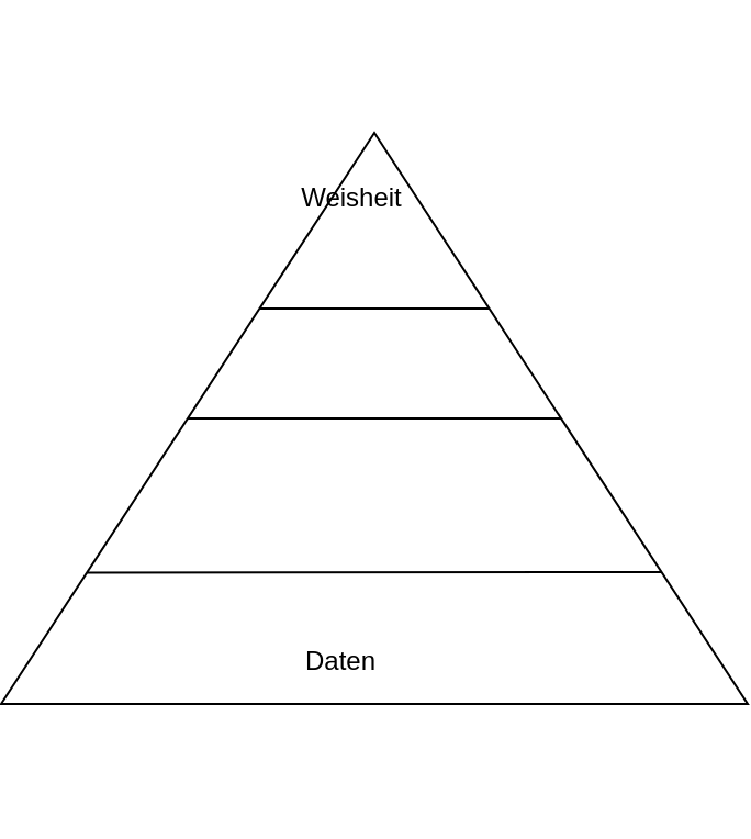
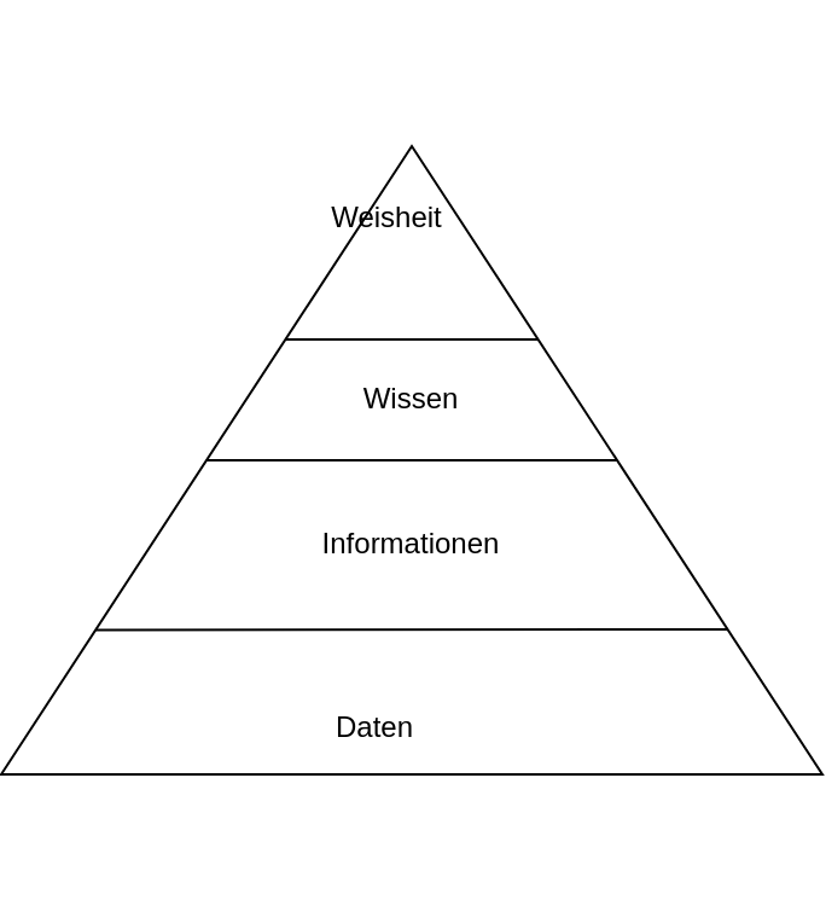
+ <mxCell id="3" value="Wissen" style="text;strokeColor=none;align=center;fillColor=none;html=1;verticalAlign=middle;whiteSpace=wrap;rounded=0;" parent="1" vertex="1"><mxGeometry x="120" y="150" width="60" height="30" as="geometry" /></mxCell>
+ <mxCell id="4" value="Informationen" style="text;strokeColor=none;align=center;fillColor=none;html=1;verticalAlign=middle;whiteSpace=wrap;rounded=0;" parent="1" vertex="1"><mxGeometry x="107" y="207" width="86" height="35" as="geometry" /></mxCell>
